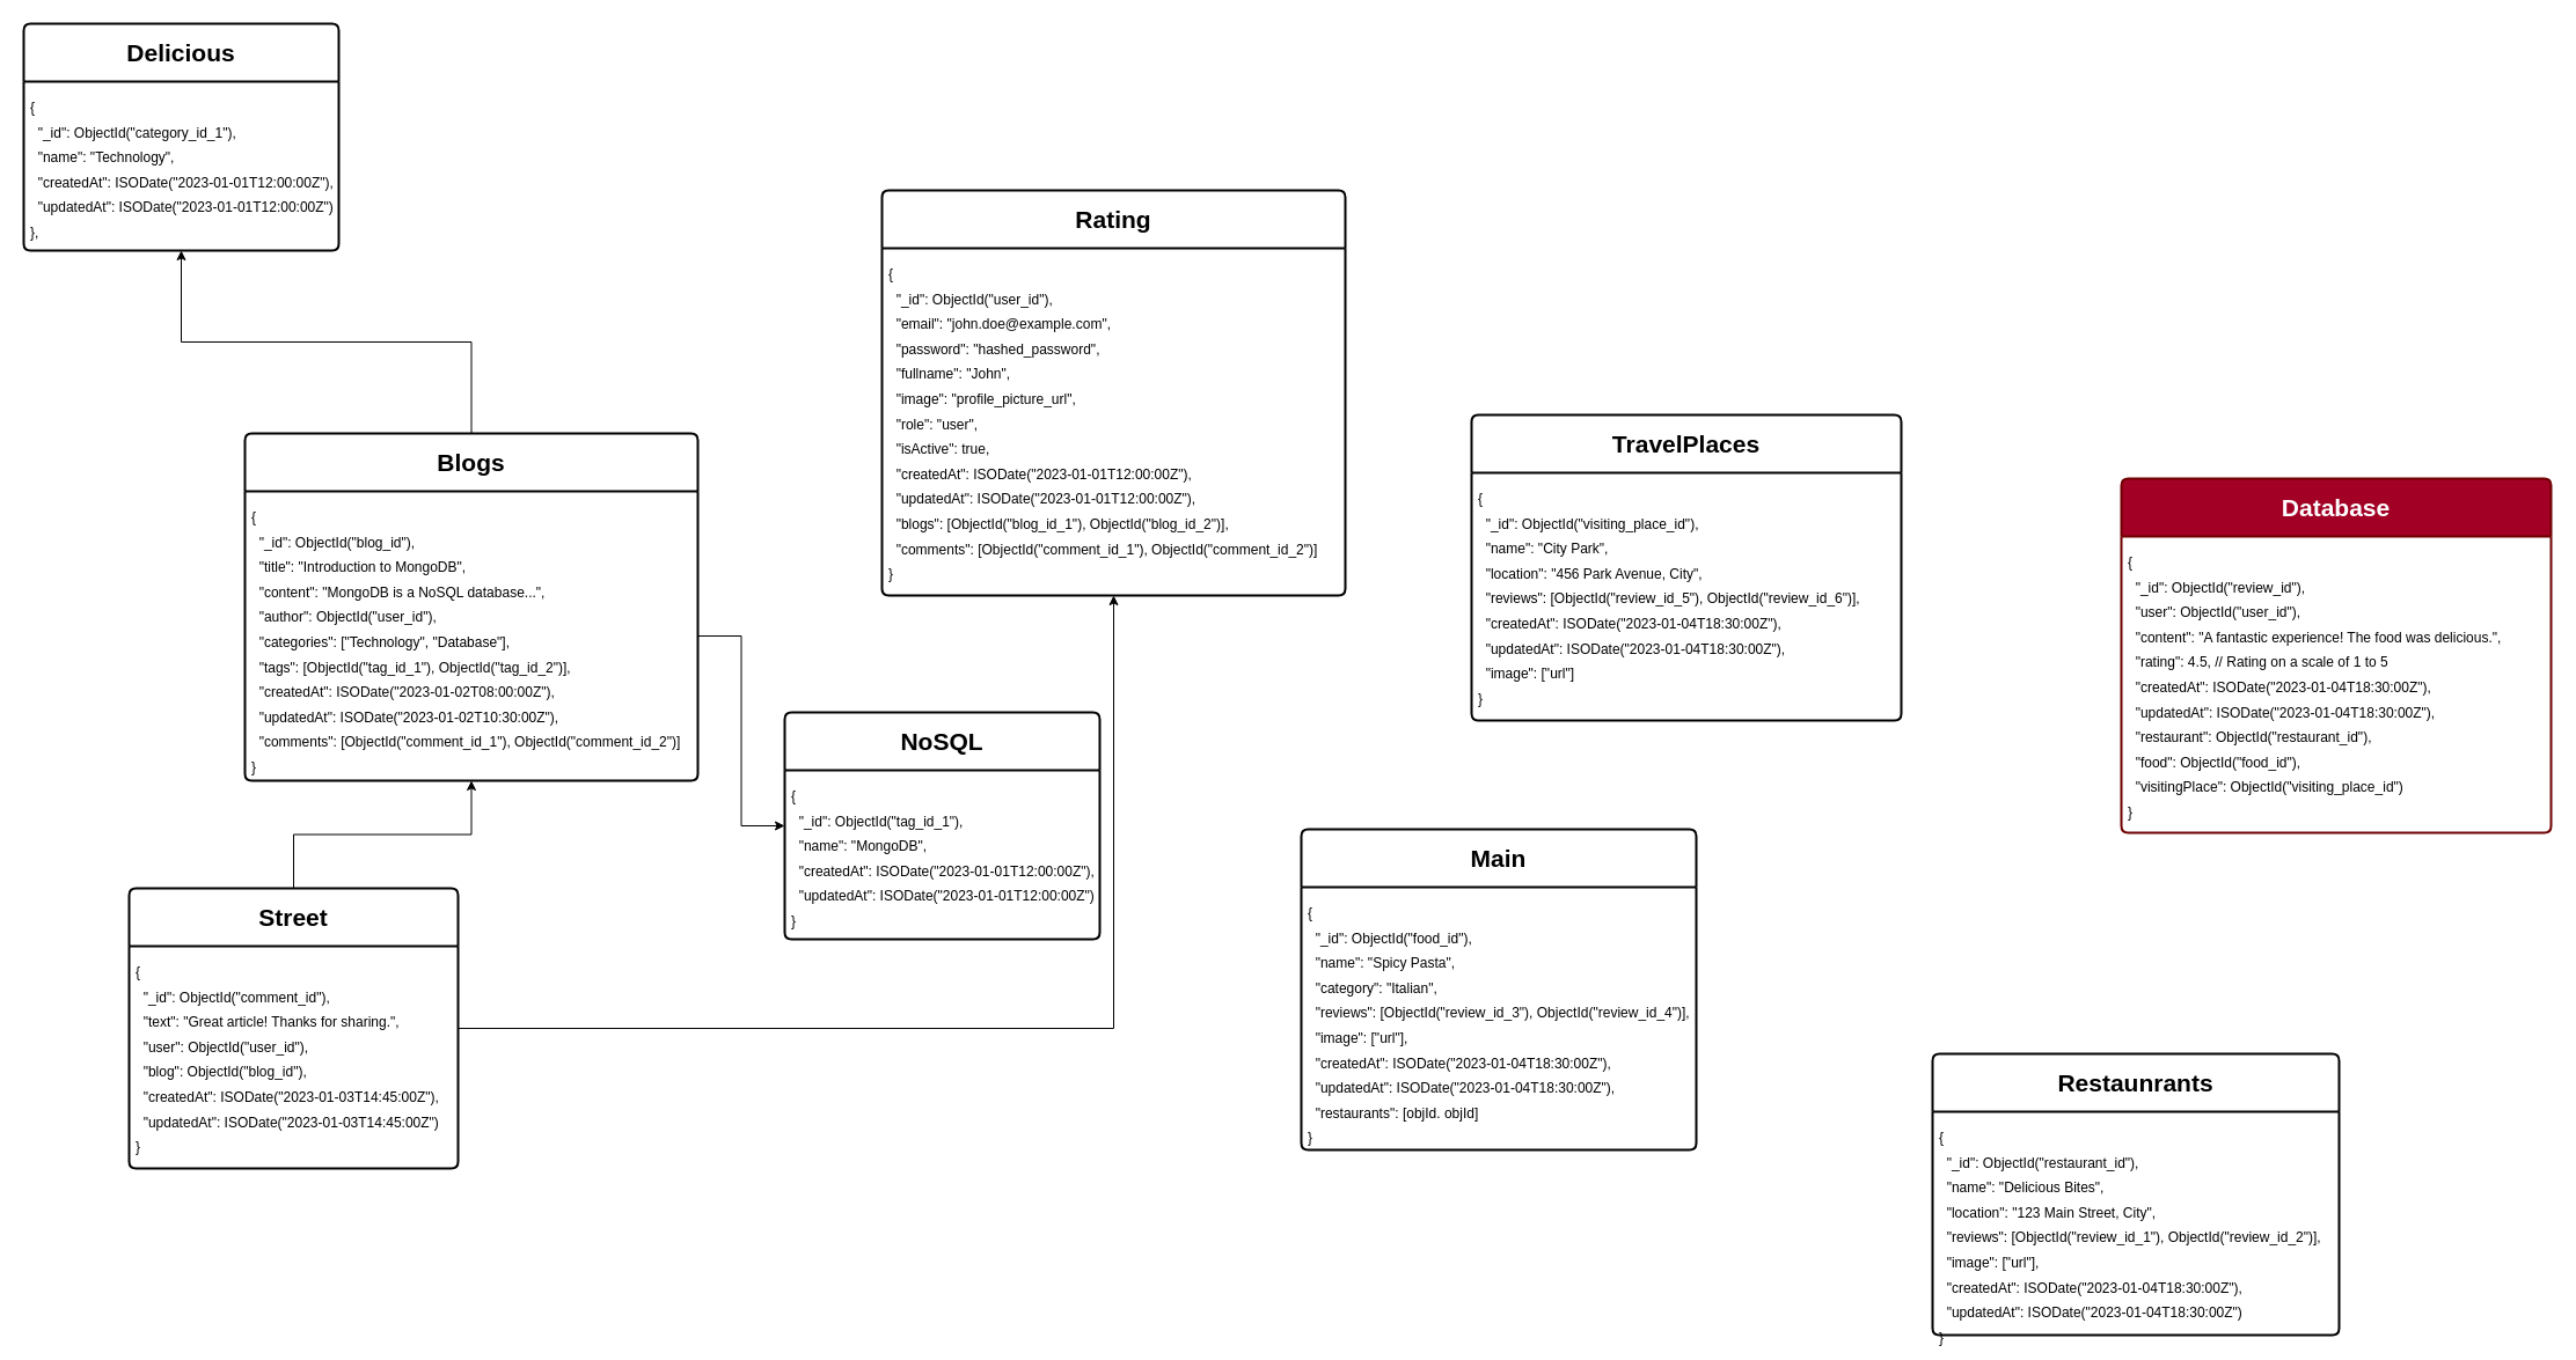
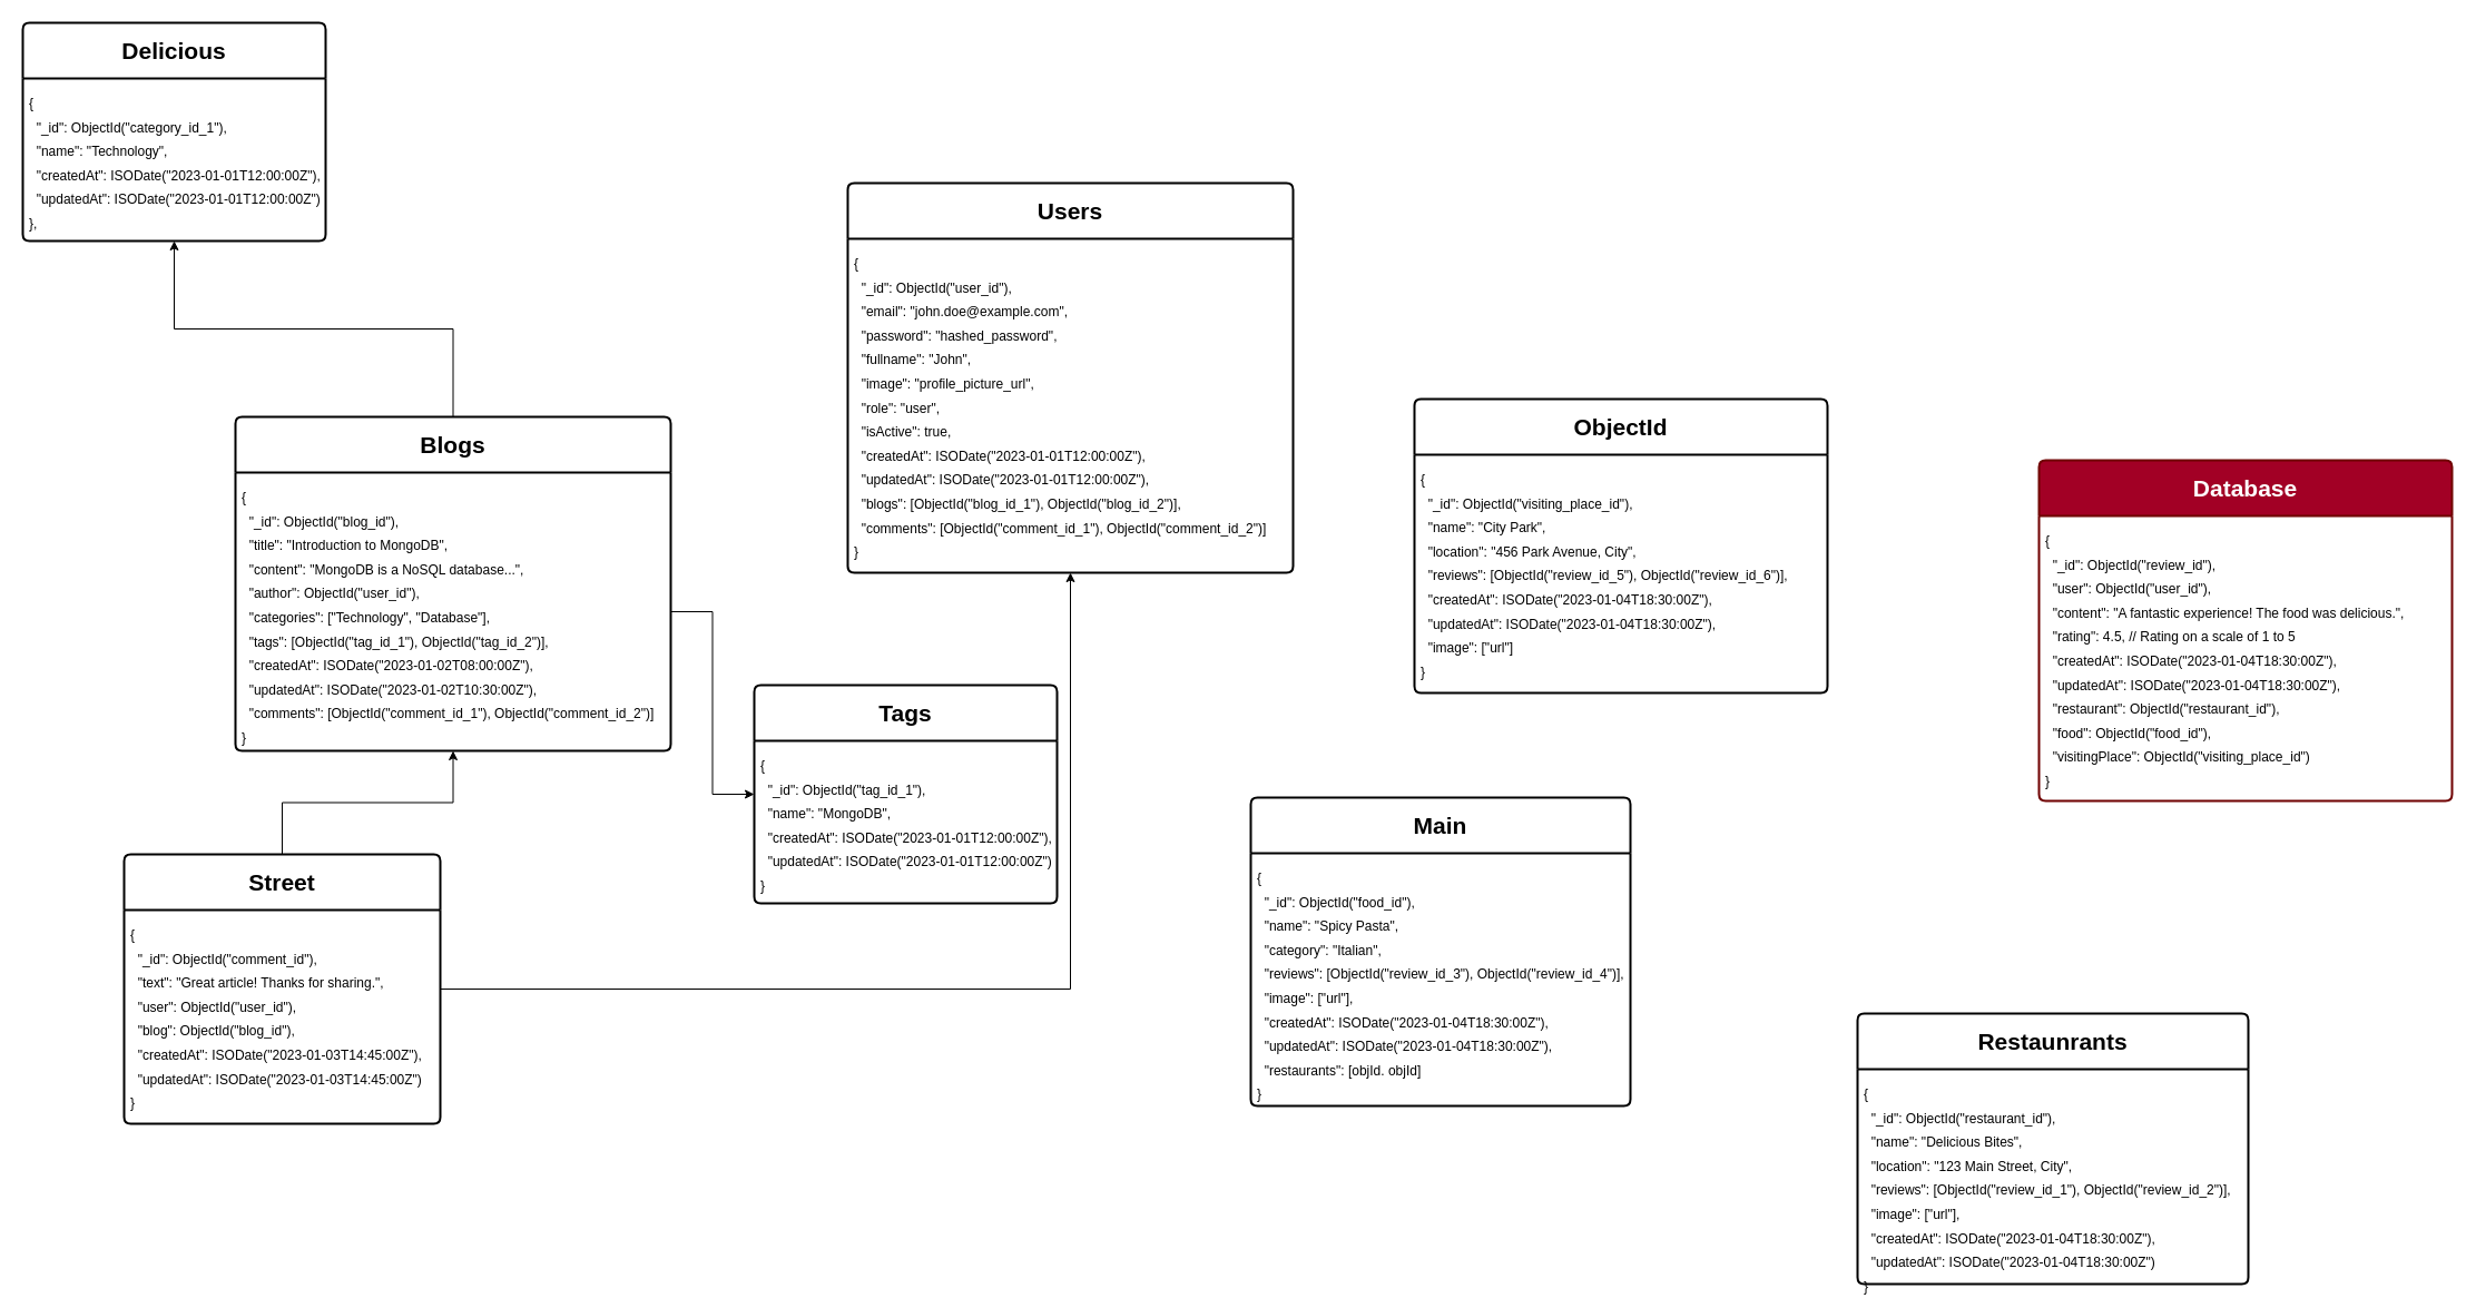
- <mxCell id="5" value="&lt;b&gt;&lt;font style=&quot;font-size: 21px;&quot;&gt;Rating&lt;/font&gt;&lt;/b&gt;" style="swimlane;childLayout=stackLayout;horizontal=1;startSize=50;horizontalStack=0;rounded=1;fontSize=14;fontStyle=0;strokeWidth=2;resizeParent=0;resizeLast=1;shadow=0;dashed=0;align=center;arcSize=4;whiteSpace=wrap;html=1;" parent="1" vertex="1"><mxGeometry x="761" y="164" width="400" height="350" as="geometry" /></mxCell>
+ <mxCell id="5" value="&lt;b&gt;&lt;font style=&quot;font-size: 21px;&quot;&gt;Users&lt;/font&gt;&lt;/b&gt;" style="swimlane;childLayout=stackLayout;horizontal=1;startSize=50;horizontalStack=0;rounded=1;fontSize=14;fontStyle=0;strokeWidth=2;resizeParent=0;resizeLast=1;shadow=0;dashed=0;align=center;arcSize=4;whiteSpace=wrap;html=1;" parent="1" vertex="1"><mxGeometry x="761" y="164" width="400" height="350" as="geometry" /></mxCell>
- <mxCell id="16" value="&lt;font style=&quot;font-size: 21px;&quot;&gt;&lt;b&gt;TravelPlaces&lt;br&gt;&lt;/b&gt;&lt;/font&gt;" style="swimlane;childLayout=stackLayout;horizontal=1;startSize=50;horizontalStack=0;rounded=1;fontSize=14;fontStyle=0;strokeWidth=2;resizeParent=0;resizeLast=1;shadow=0;dashed=0;align=center;arcSize=4;whiteSpace=wrap;html=1;" parent="1" vertex="1"><mxGeometry x="1270" y="358" width="371" height="264" as="geometry" /></mxCell>
+ <mxCell id="16" value="&lt;font style=&quot;font-size: 21px;&quot;&gt;&lt;b&gt;ObjectId&lt;br&gt;&lt;/b&gt;&lt;/font&gt;" style="swimlane;childLayout=stackLayout;horizontal=1;startSize=50;horizontalStack=0;rounded=1;fontSize=14;fontStyle=0;strokeWidth=2;resizeParent=0;resizeLast=1;shadow=0;dashed=0;align=center;arcSize=4;whiteSpace=wrap;html=1;" parent="1" vertex="1"><mxGeometry x="1270" y="358" width="371" height="264" as="geometry" /></mxCell>
- <mxCell id="7" value="&lt;font style=&quot;font-size: 21px;&quot;&gt;&lt;b&gt;NoSQL&lt;/b&gt;&lt;/font&gt;" style="swimlane;childLayout=stackLayout;horizontal=1;startSize=50;horizontalStack=0;rounded=1;fontSize=14;fontStyle=0;strokeWidth=2;resizeParent=0;resizeLast=1;shadow=0;dashed=0;align=center;arcSize=4;whiteSpace=wrap;html=1;" parent="1" vertex="1"><mxGeometry x="677" y="615" width="272" height="196" as="geometry" /></mxCell>
+ <mxCell id="7" value="&lt;font style=&quot;font-size: 21px;&quot;&gt;&lt;b&gt;Tags&lt;/b&gt;&lt;/font&gt;" style="swimlane;childLayout=stackLayout;horizontal=1;startSize=50;horizontalStack=0;rounded=1;fontSize=14;fontStyle=0;strokeWidth=2;resizeParent=0;resizeLast=1;shadow=0;dashed=0;align=center;arcSize=4;whiteSpace=wrap;html=1;" parent="1" vertex="1"><mxGeometry x="677" y="615" width="272" height="196" as="geometry" /></mxCell>
